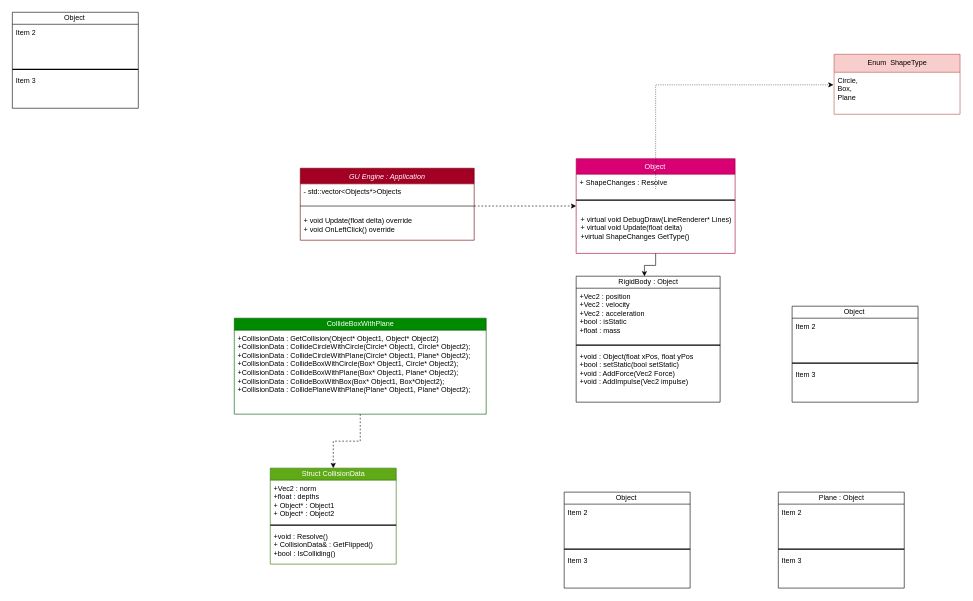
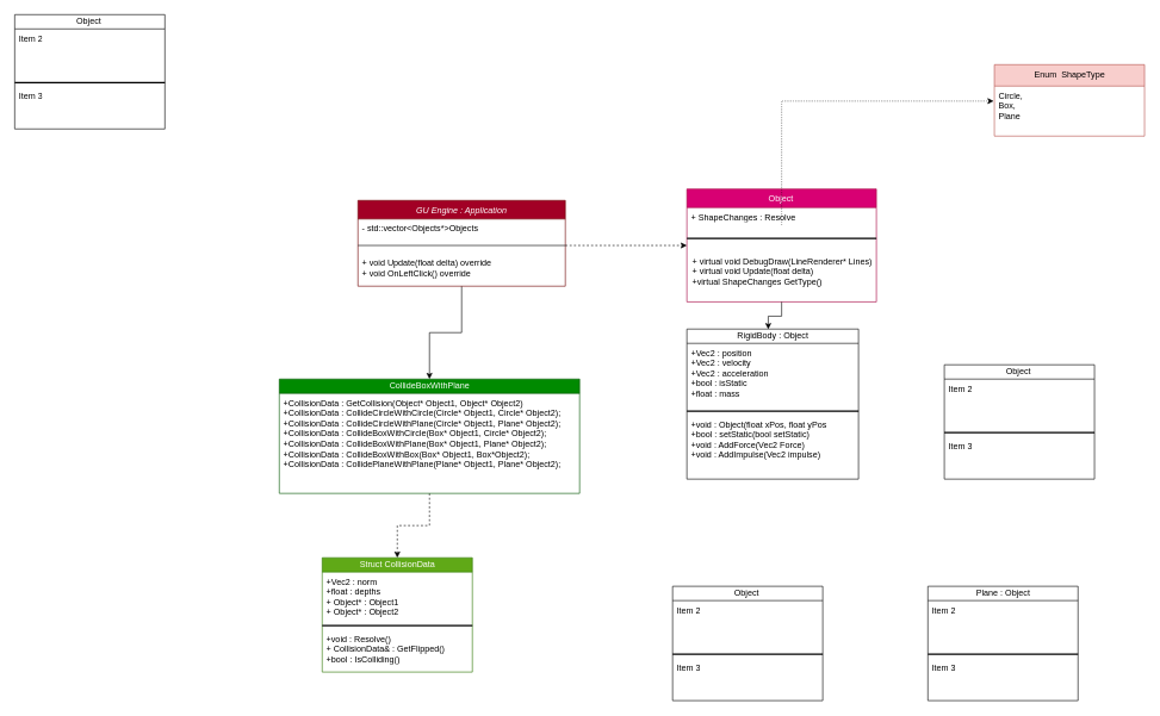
+ <mxCell id="2" style="edgeStyle=orthogonalEdgeStyle;rounded=0;orthogonalLoop=1;jettySize=auto;html=1;" edge="1" parent="1" source="3" target="20"><mxGeometry relative="1" as="geometry" /></mxCell>
